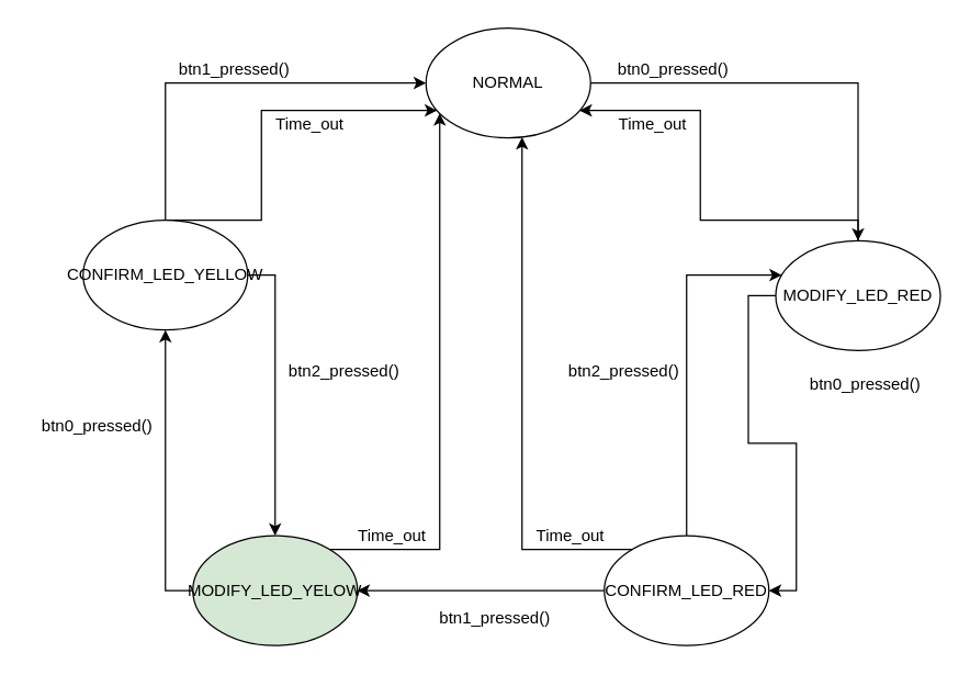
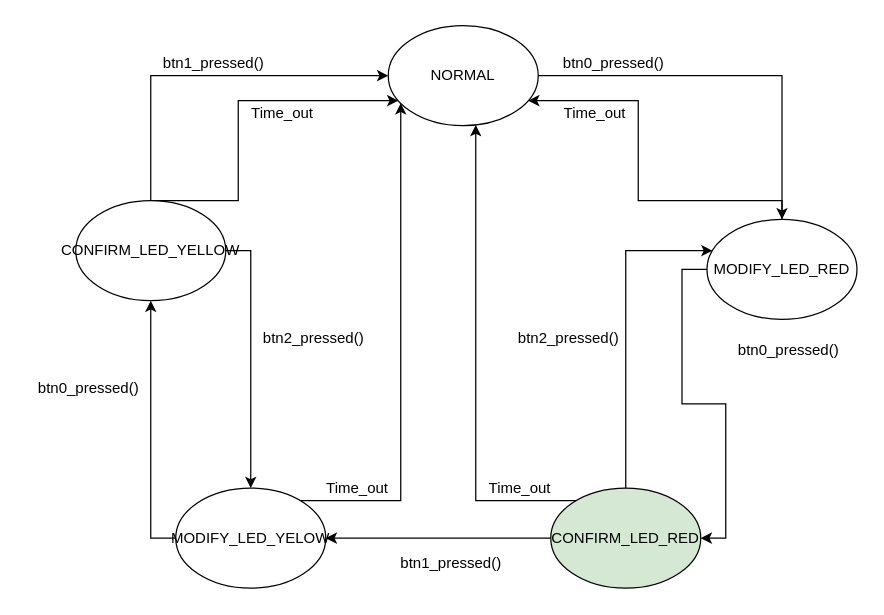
- <mxCell id="13" value="MODIFY_LED_YELOW" style="ellipse;whiteSpace=wrap;html=1;fillColor=#d5e8d4;" parent="1" vertex="1"><mxGeometry x="140" y="390" width="120" height="80" as="geometry" /></mxCell>
+ <mxCell id="13" value="MODIFY_LED_YELOW" style="ellipse;whiteSpace=wrap;html=1;" parent="1" vertex="1"><mxGeometry x="140" y="390" width="120" height="80" as="geometry" /></mxCell>
- <mxCell id="10" value="CONFIRM_LED_RED" style="ellipse;whiteSpace=wrap;html=1;" parent="1" vertex="1"><mxGeometry x="440" y="390" width="120" height="80" as="geometry" /></mxCell>
+ <mxCell id="10" value="CONFIRM_LED_RED" style="ellipse;whiteSpace=wrap;html=1;fillColor=#d5e8d4;" parent="1" vertex="1"><mxGeometry x="440" y="390" width="120" height="80" as="geometry" /></mxCell>
